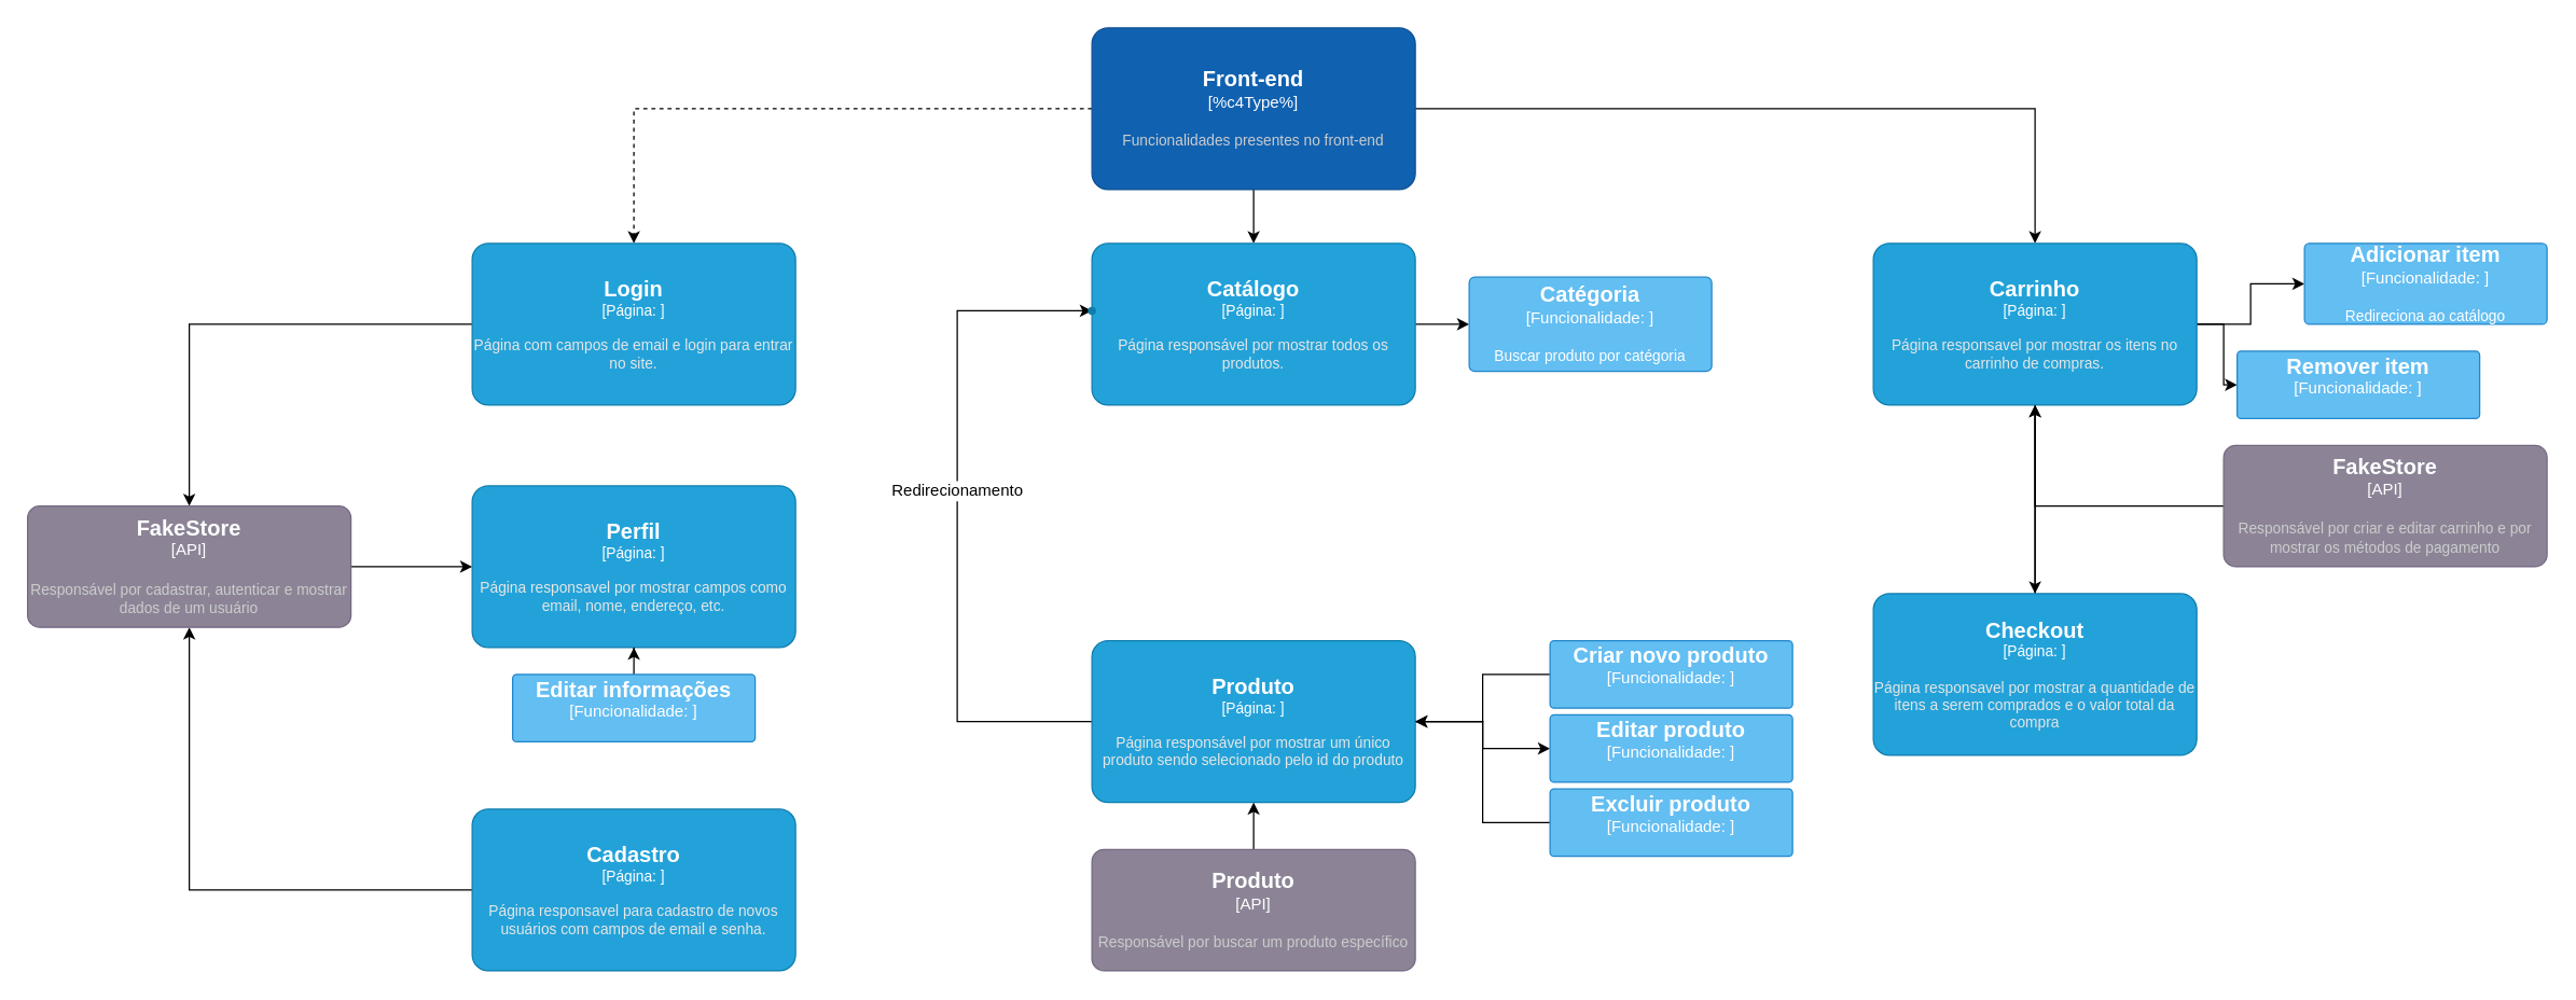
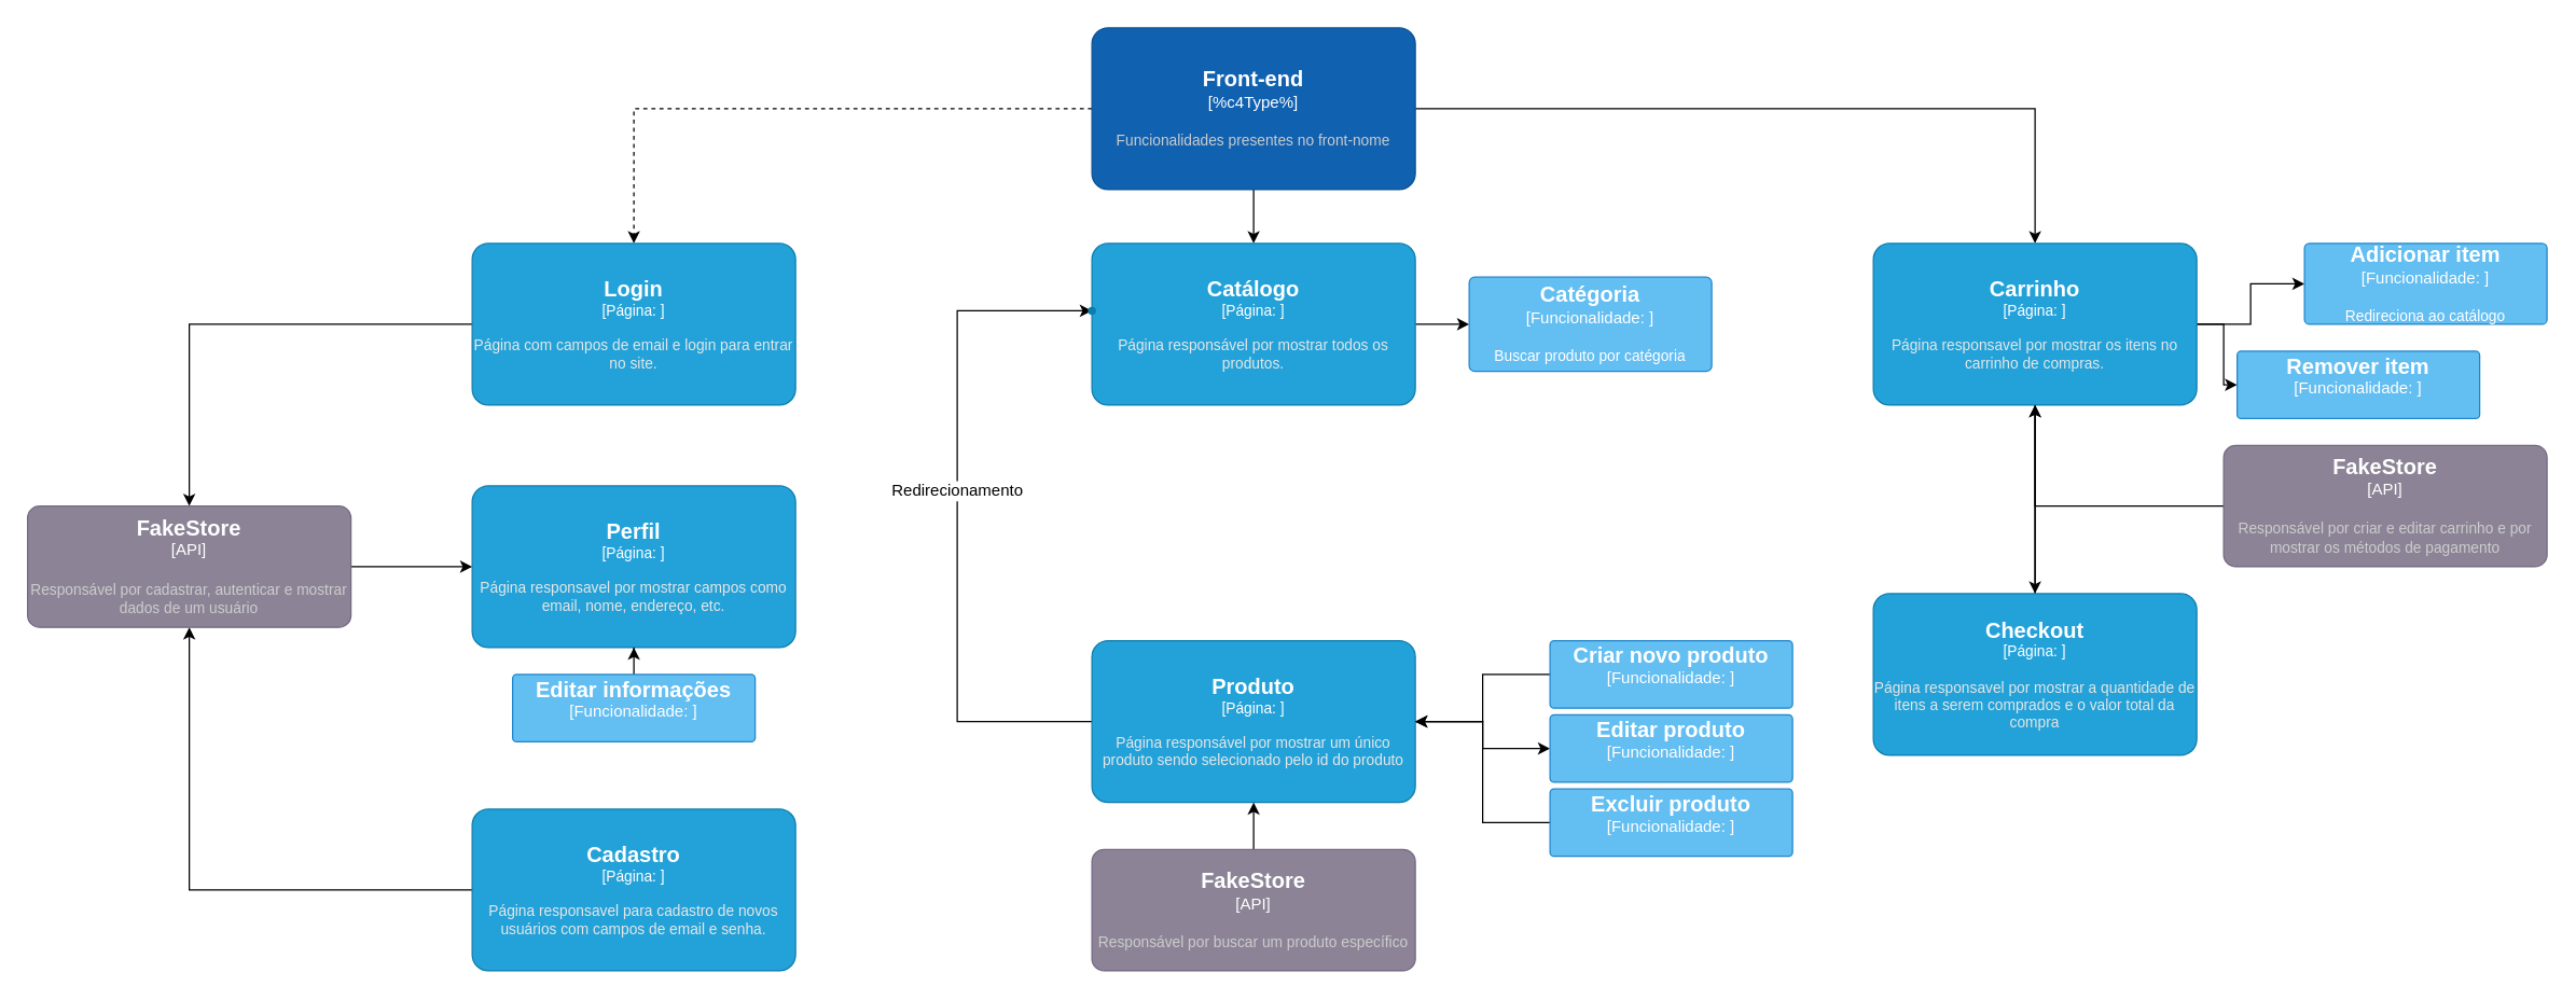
- <mxCell id="5" value="&lt;font style=&quot;font-size: 16px&quot;&gt;&lt;b&gt;Front-end&lt;/b&gt;&lt;/font&gt;&lt;div&gt;[%c4Type%]&lt;/div&gt;&lt;br&gt;&lt;div&gt;&lt;font style=&quot;font-size: 11px&quot;&gt;&lt;font color=&quot;#cccccc&quot;&gt;Funcionalidades presentes no front-end&lt;/font&gt;&lt;/div&gt;" style="rounded=1;whiteSpace=wrap;html=1;labelBackgroundColor=none;fillColor=#1061B0;fontColor=#ffffff;align=center;arcSize=10;strokeColor=#0D5091;metaEdit=1;resizable=0;points=[[0.25,0,0],[0.5,0,0],[0.75,0,0],[1,0.25,0],[1,0.5,0],[1,0.75,0],[0.75,1,0],[0.5,1,0],[0.25,1,0],[0,0.75,0],[0,0.5,0],[0,0.25,0]];" parent="1" vertex="1"><mxGeometry x="810" width="240" height="120" as="geometry" y="20" /></mxCell>
+ <mxCell id="5" value="&lt;font style=&quot;font-size: 16px&quot;&gt;&lt;b&gt;Front-end&lt;/b&gt;&lt;/font&gt;&lt;div&gt;[%c4Type%]&lt;/div&gt;&lt;br&gt;&lt;div&gt;&lt;font style=&quot;font-size: 11px&quot;&gt;&lt;font color=&quot;#cccccc&quot;&gt;Funcionalidades presentes no front-nome&lt;/font&gt;&lt;/div&gt;" style="rounded=1;whiteSpace=wrap;html=1;labelBackgroundColor=none;fillColor=#1061B0;fontColor=#ffffff;align=center;arcSize=10;strokeColor=#0D5091;metaEdit=1;resizable=0;points=[[0.25,0,0],[0.5,0,0],[0.75,0,0],[1,0.25,0],[1,0.5,0],[1,0.75,0],[0.75,1,0],[0.5,1,0],[0.25,1,0],[0,0.75,0],[0,0.5,0],[0,0.25,0]];" parent="1" vertex="1"><mxGeometry x="810" width="240" height="120" as="geometry" y="20" /></mxCell>
- <mxCell id="36" value="&lt;font style=&quot;font-size: 16px&quot;&gt;&lt;b&gt;Produto&lt;/b&gt;&lt;/font&gt;&lt;div&gt;[API]&lt;/div&gt;&lt;br&gt;&lt;div&gt;&lt;font style=&quot;font-size: 11px&quot;&gt;&lt;font color=&quot;#cccccc&quot;&gt;Responsável por buscar um produto específico&lt;/font&gt;&lt;/div&gt;" style="rounded=1;whiteSpace=wrap;html=1;labelBackgroundColor=none;fillColor=#8C8496;fontColor=#ffffff;align=center;arcSize=10;strokeColor=#736782;metaEdit=1;resizable=1;points=[[0.25,0,0],[0.5,0,0],[0.75,0,0],[1,0.25,0],[1,0.5,0],[1,0.75,0],[0.75,1,0],[0.5,1,0],[0.25,1,0],[0,0.75,0],[0,0.5,0],[0,0.25,0]];shadow=0;glass=0;verticalAlign=middle;fontFamily=Helvetica;fontSize=12;" parent="1" vertex="1"><mxGeometry x="810" y="630" width="240" height="90" as="geometry" /></mxCell>
+ <mxCell id="36" value="&lt;font style=&quot;font-size: 16px&quot;&gt;&lt;b&gt;FakeStore&lt;/b&gt;&lt;/font&gt;&lt;div&gt;[API]&lt;/div&gt;&lt;br&gt;&lt;div&gt;&lt;font style=&quot;font-size: 11px&quot;&gt;&lt;font color=&quot;#cccccc&quot;&gt;Responsável por buscar um produto específico&lt;/font&gt;&lt;/div&gt;" style="rounded=1;whiteSpace=wrap;html=1;labelBackgroundColor=none;fillColor=#8C8496;fontColor=#ffffff;align=center;arcSize=10;strokeColor=#736782;metaEdit=1;resizable=1;points=[[0.25,0,0],[0.5,0,0],[0.75,0,0],[1,0.25,0],[1,0.5,0],[1,0.75,0],[0.75,1,0],[0.5,1,0],[0.25,1,0],[0,0.75,0],[0,0.5,0],[0,0.25,0]];shadow=0;glass=0;verticalAlign=middle;fontFamily=Helvetica;fontSize=12;" parent="1" vertex="1"><mxGeometry x="810" y="630" width="240" height="90" as="geometry" /></mxCell>
